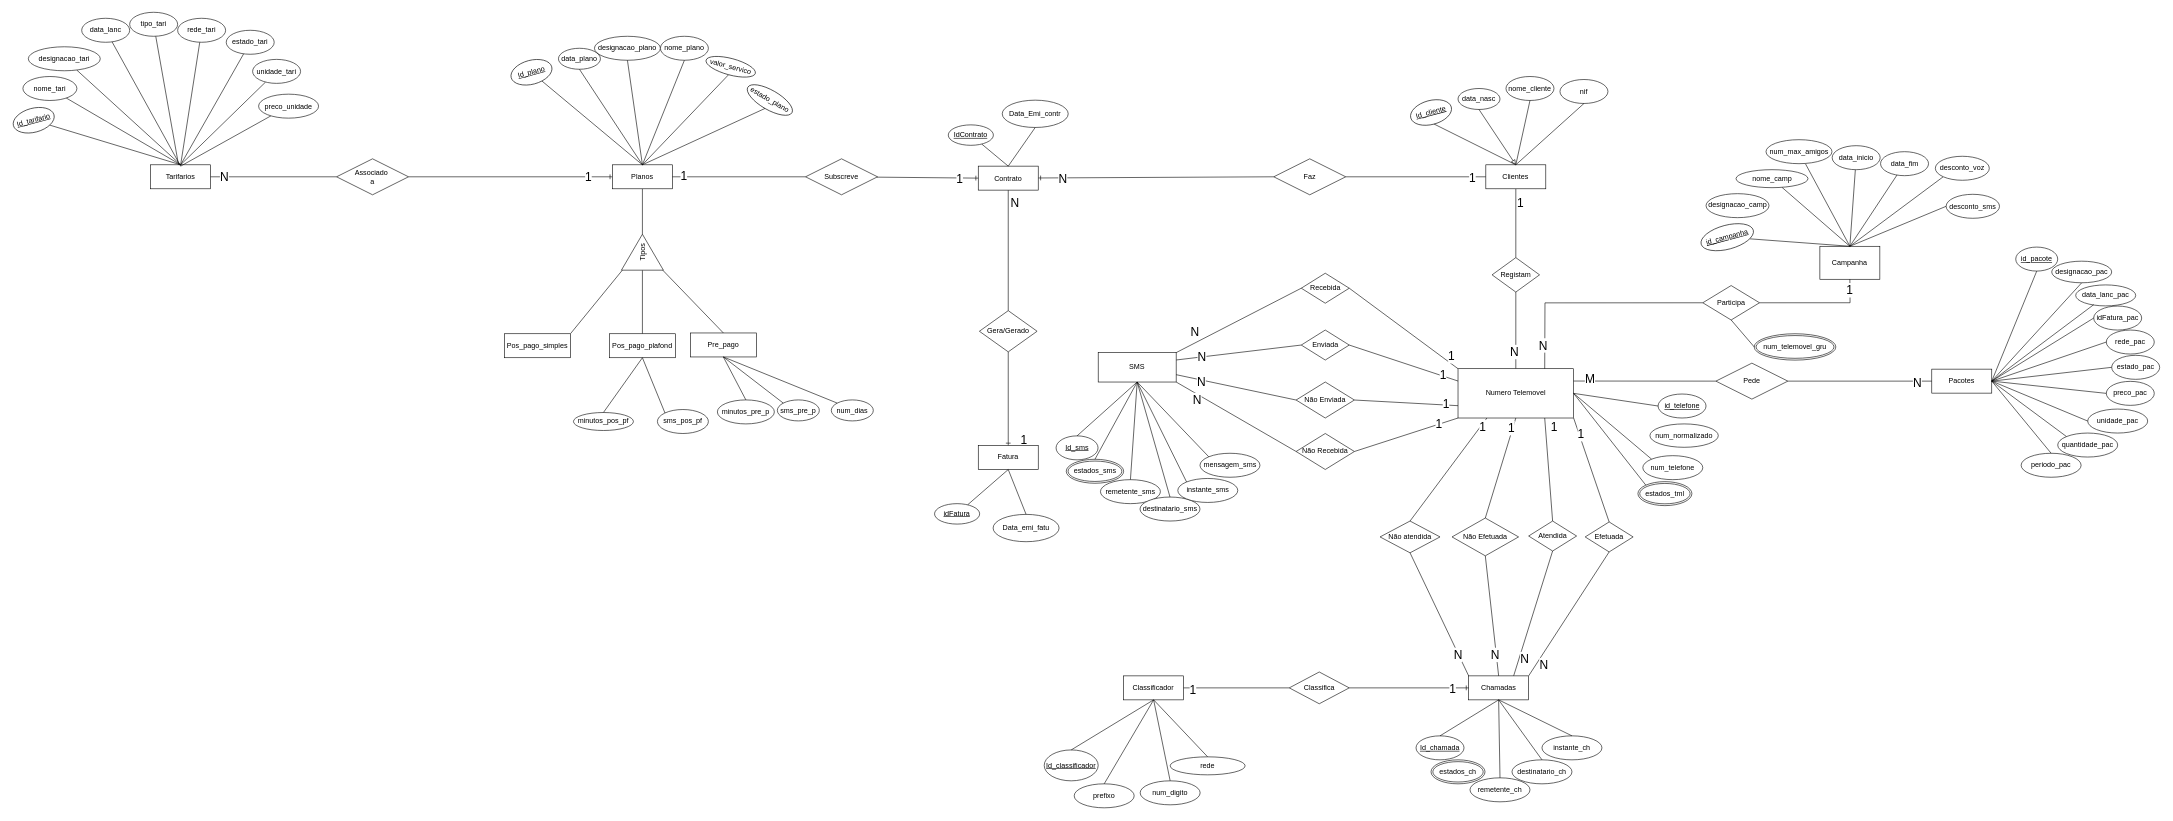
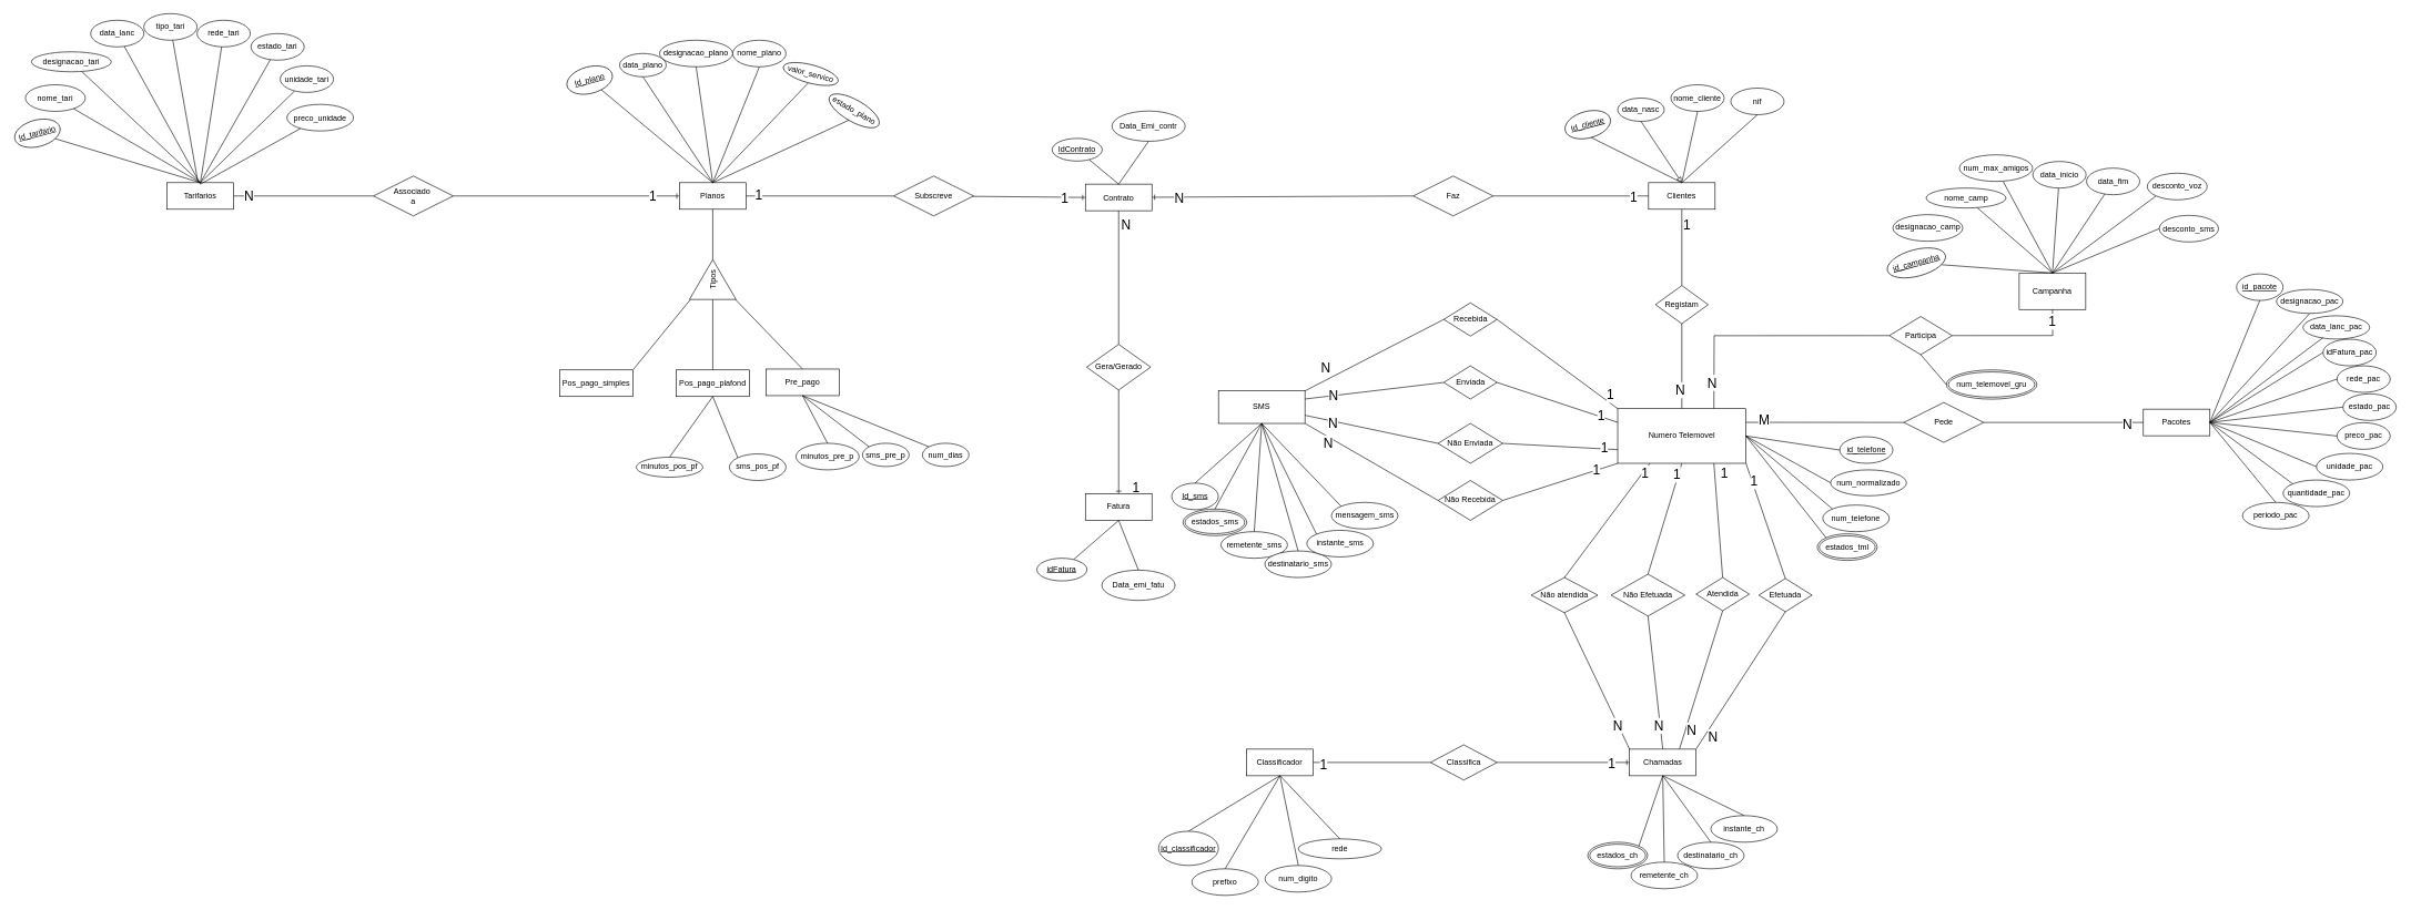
- <mxCell id="99" value="designacao_tari" style="ellipse;whiteSpace=wrap;html=1;align=center;" vertex="1" parent="1"><mxGeometry x="46" y="77.5" width="120" height="40" as="geometry" /></mxCell>
+ <mxCell id="99" value="designacao_tari" style="ellipse;whiteSpace=wrap;html=1;align=center;" vertex="1" parent="1"><mxGeometry x="46" y="77.5" width="120" height="30" as="geometry" /></mxCell>
+ <mxCell id="180" style="rounded=0;orthogonalLoop=1;jettySize=auto;html=1;entryX=1;entryY=0.5;entryDx=0;entryDy=0;endArrow=none;endFill=0;exitX=0;exitY=0.5;exitDx=0;exitDy=0;" edge="1" parent="1" source="178" target="44"><mxGeometry relative="1" as="geometry"><mxPoint x="2748" y="713.42" as="sourcePoint" /><mxPoint x="2633" y="675.42" as="targetPoint" /></mxGeometry></mxCell>
- <mxCell id="151" style="rounded=0;orthogonalLoop=1;jettySize=auto;html=1;entryX=0.5;entryY=0;entryDx=0;entryDy=0;endArrow=none;endFill=0;exitX=0.5;exitY=1;exitDx=0;exitDy=0;" edge="1" parent="1" source="47" target="147"><mxGeometry relative="1" as="geometry"><mxPoint x="2210" y="1125.32" as="sourcePoint" /><mxPoint x="2329" y="1250.32" as="targetPoint" /></mxGeometry></mxCell>
+ <mxCell id="152" style="rounded=0;orthogonalLoop=1;jettySize=auto;html=1;entryX=1;entryY=0;entryDx=0;entryDy=0;endArrow=none;endFill=0;exitX=0.5;exitY=1;exitDx=0;exitDy=0;" edge="1" parent="1" source="47" target="146"><mxGeometry relative="1" as="geometry"><mxPoint x="2528" y="1190.32" as="sourcePoint" /><mxPoint x="2430" y="1250.32" as="targetPoint" /></mxGeometry></mxCell>
- <mxCell id="147" value="Id_chamada" style="ellipse;whiteSpace=wrap;html=1;align=center;fontStyle=4;" vertex="1" parent="1"><mxGeometry x="2360" y="1226.52" width="80" height="40" as="geometry" /></mxCell>
